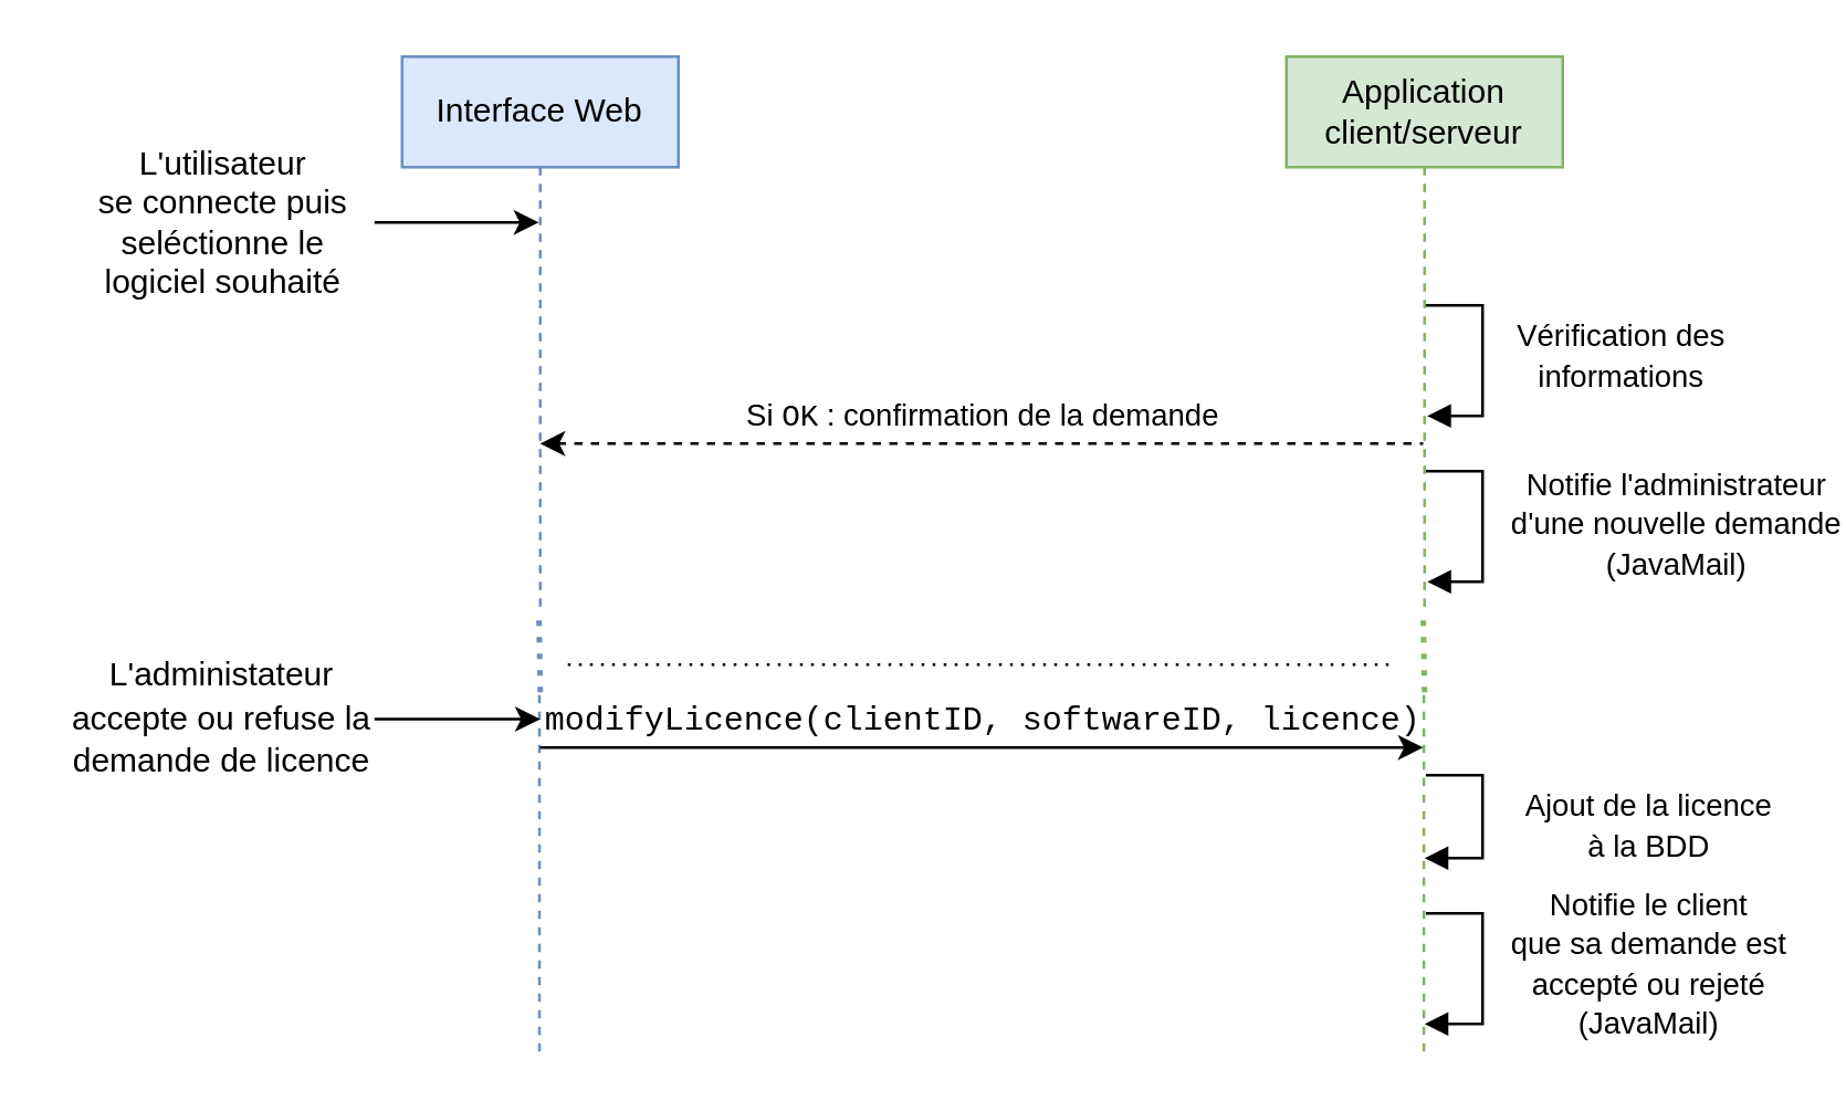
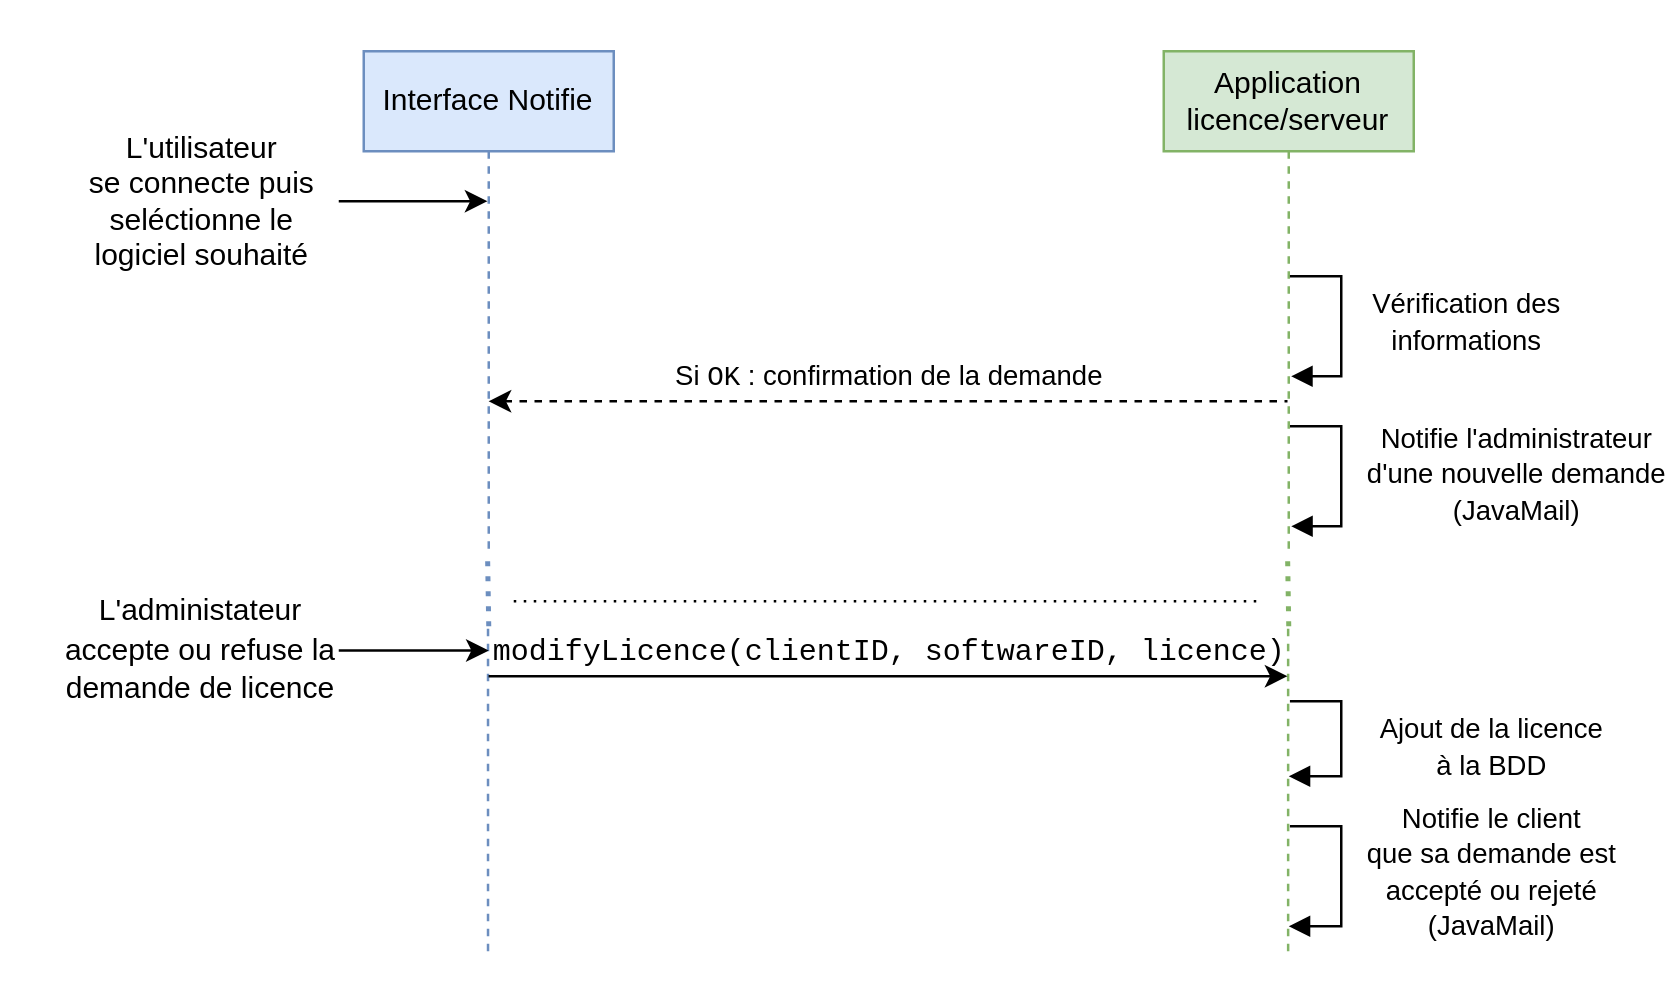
- <mxCell id="2" value="Interface Web" style="shape=umlLifeline;perimeter=lifelinePerimeter;whiteSpace=wrap;html=1;container=1;collapsible=0;recursiveResize=0;outlineConnect=0;fillColor=#dae8fc;strokeColor=#6c8ebf;" vertex="1" parent="1"><mxGeometry x="145" y="20" width="100" height="200" as="geometry" /></mxCell>
+ <mxCell id="2" value="Interface Notifie" style="shape=umlLifeline;perimeter=lifelinePerimeter;whiteSpace=wrap;html=1;container=1;collapsible=0;recursiveResize=0;outlineConnect=0;fillColor=#dae8fc;strokeColor=#6c8ebf;" vertex="1" parent="1"><mxGeometry x="145" y="20" width="100" height="200" as="geometry" /></mxCell>
- <mxCell id="3" value="&lt;div&gt;Application&lt;/div&gt;&lt;div&gt;client/serveur&lt;/div&gt;" style="shape=umlLifeline;perimeter=lifelinePerimeter;whiteSpace=wrap;html=1;container=1;collapsible=0;recursiveResize=0;outlineConnect=0;fillColor=#d5e8d4;strokeColor=#82b366;" vertex="1" parent="1"><mxGeometry x="465" y="20" width="100" height="200" as="geometry" /></mxCell>
+ <mxCell id="3" value="&lt;div&gt;Application&lt;/div&gt;&lt;div&gt;licence/serveur&lt;/div&gt;" style="shape=umlLifeline;perimeter=lifelinePerimeter;whiteSpace=wrap;html=1;container=1;collapsible=0;recursiveResize=0;outlineConnect=0;fillColor=#d5e8d4;strokeColor=#82b366;" vertex="1" parent="1"><mxGeometry x="465" y="20" width="100" height="200" as="geometry" /></mxCell>
